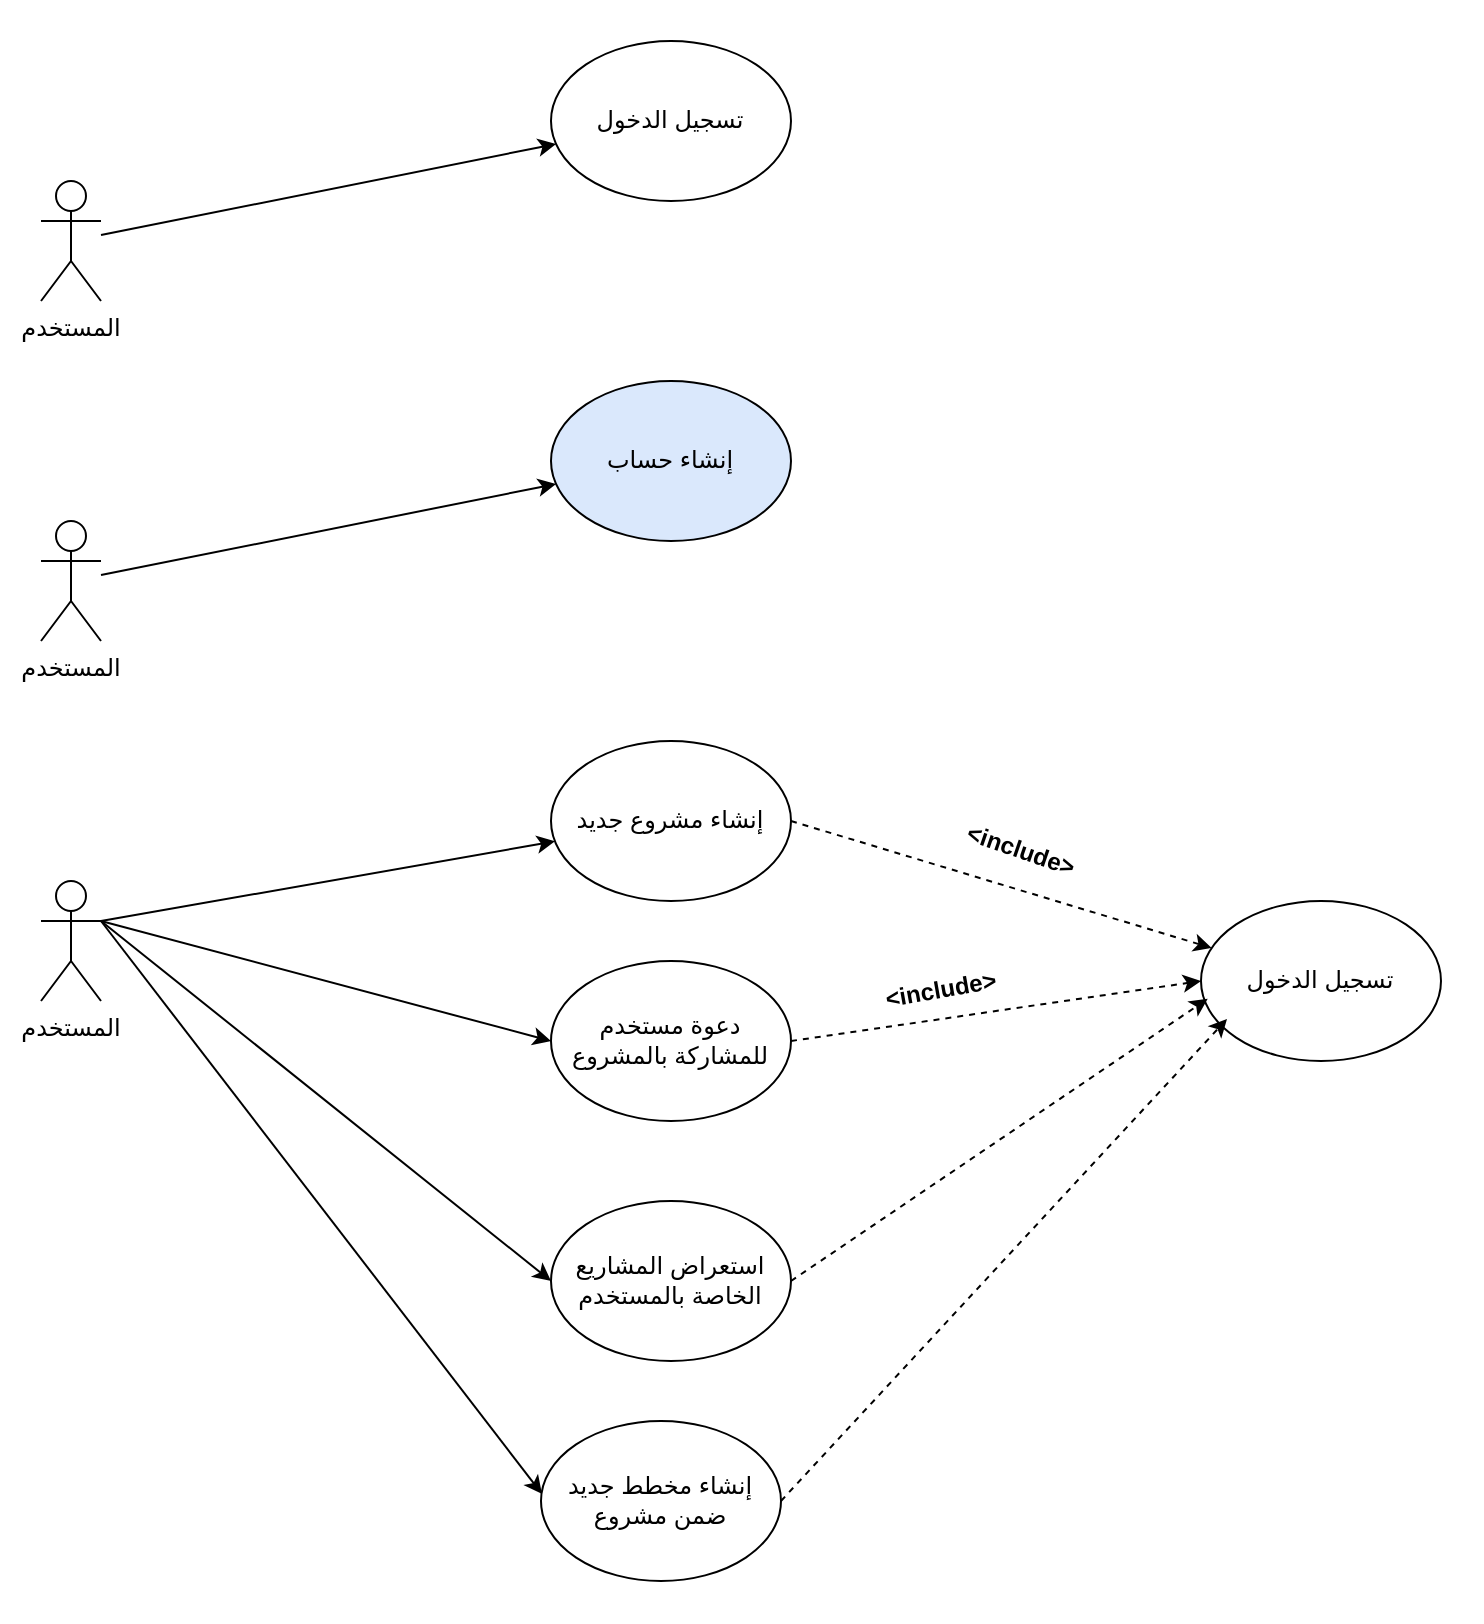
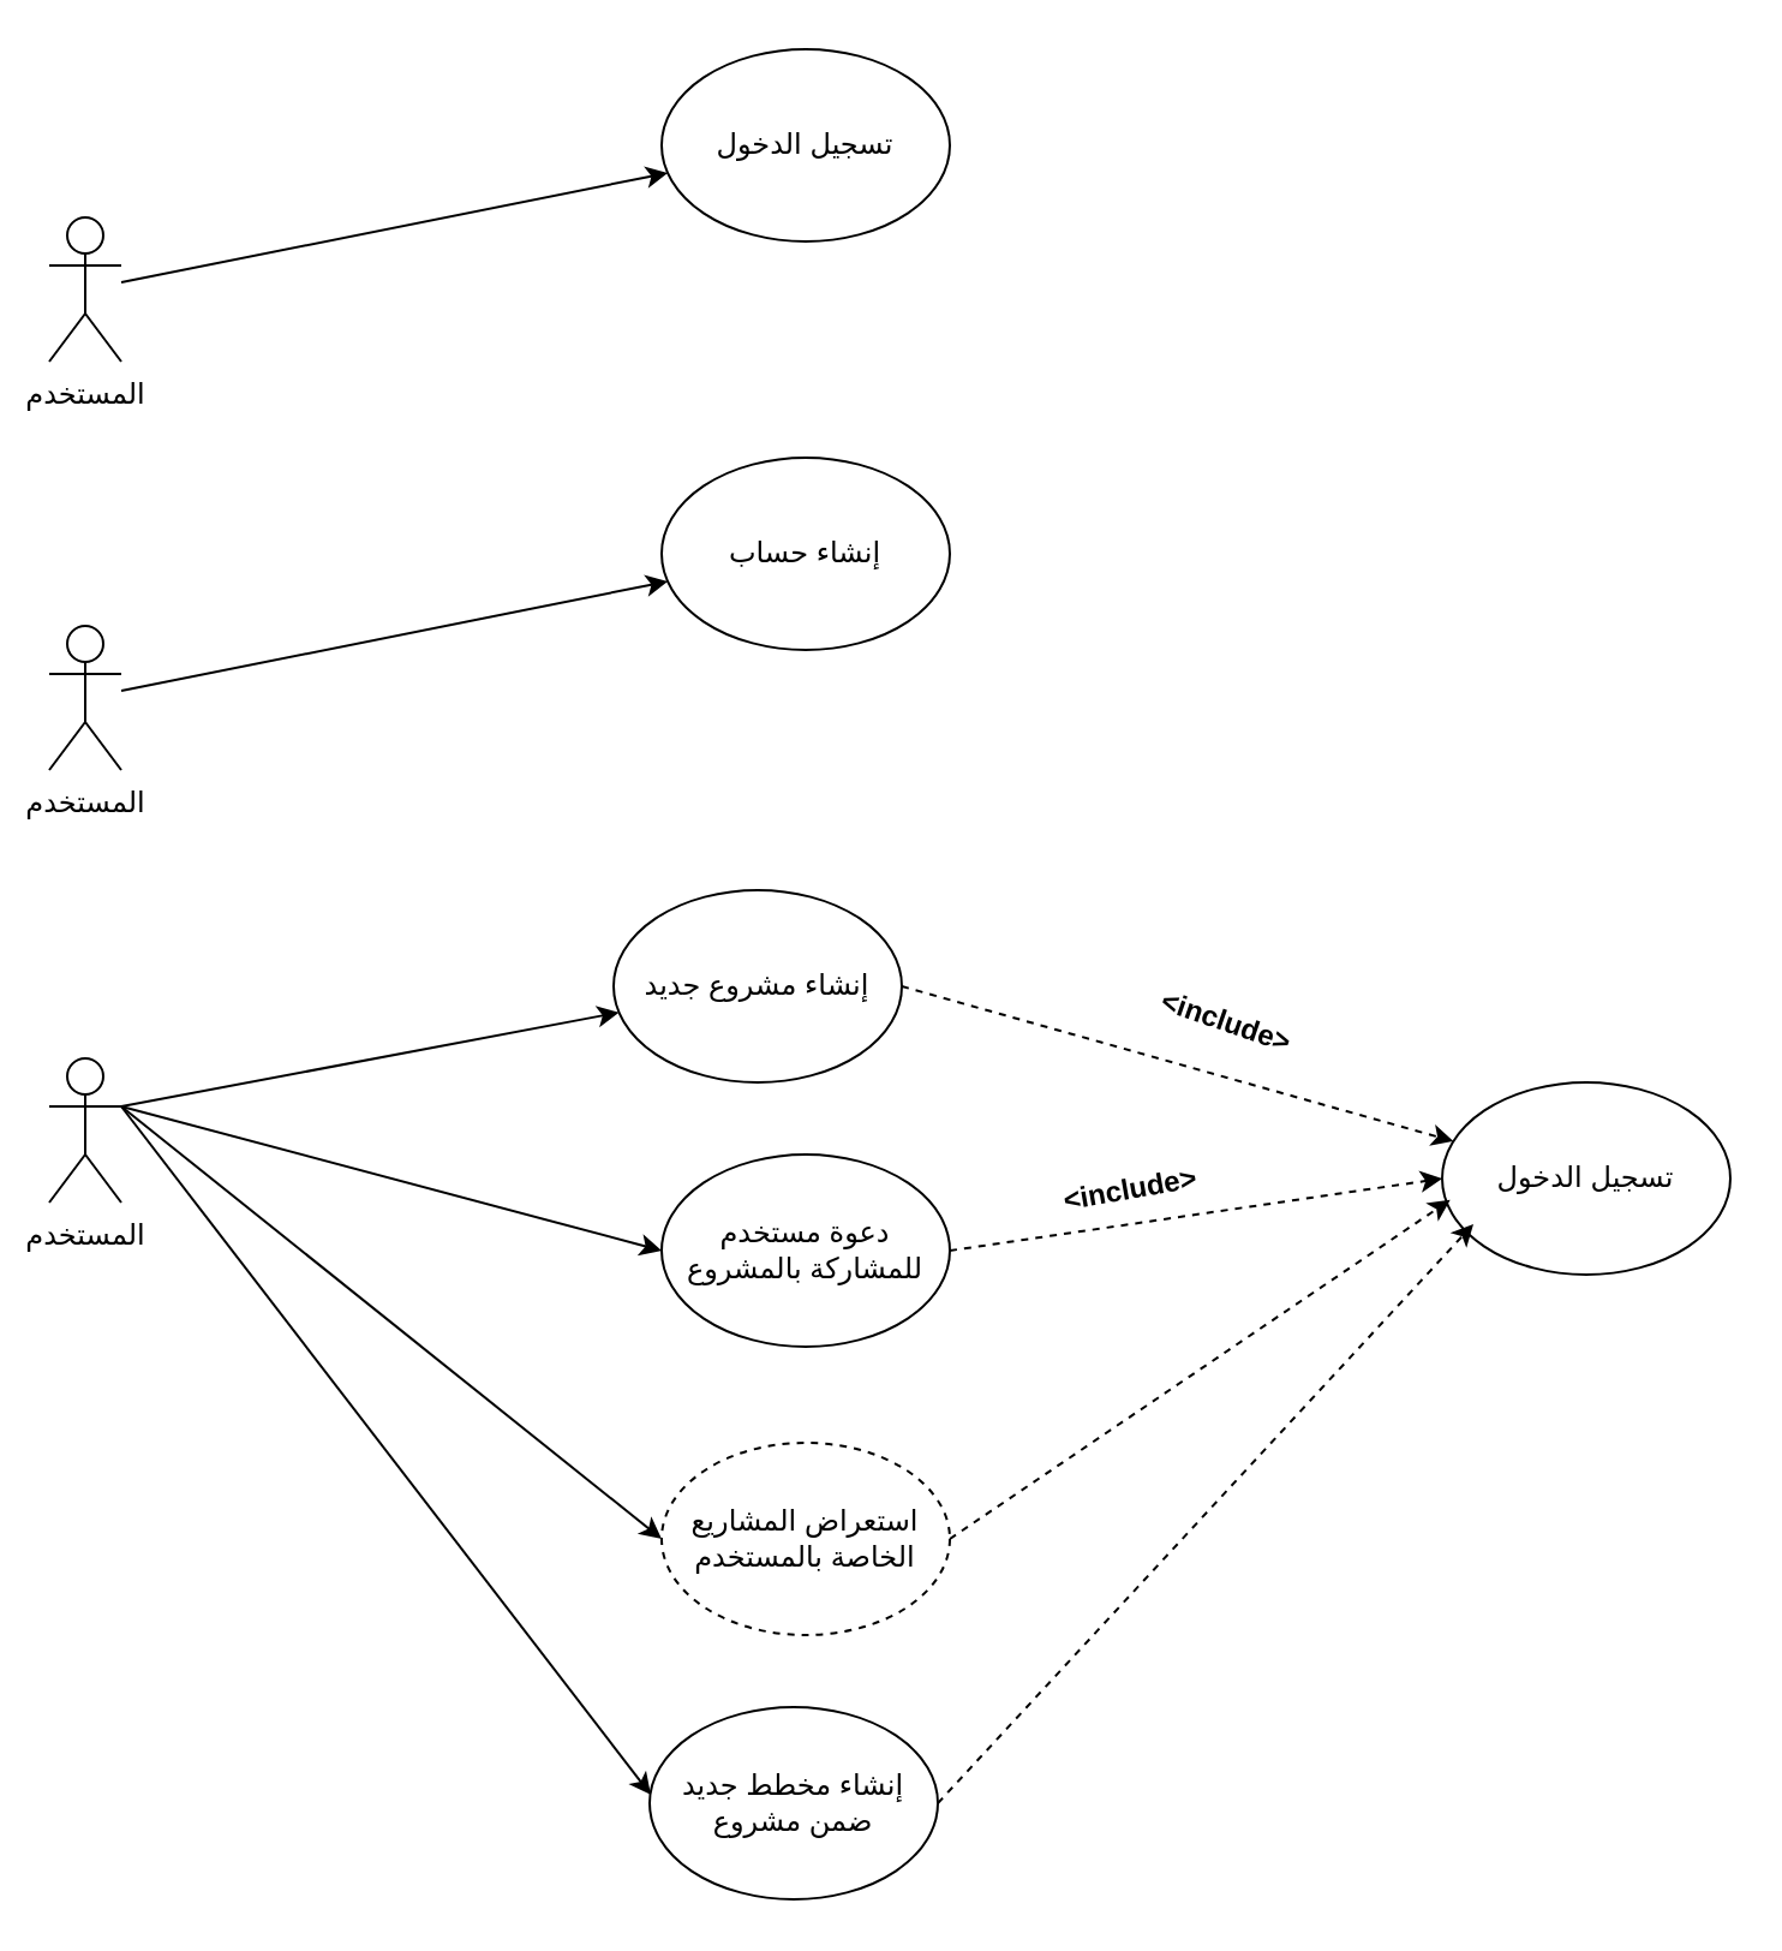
- <mxCell id="7" value="إنشاء حساب" style="ellipse;whiteSpace=wrap;html=1;fillColor=#dae8fc;" vertex="1" parent="1"><mxGeometry x="275" y="190" width="120" height="80" as="geometry" /></mxCell>
+ <mxCell id="7" value="إنشاء حساب" style="ellipse;whiteSpace=wrap;html=1;" vertex="1" parent="1"><mxGeometry x="275" y="190" width="120" height="80" as="geometry" /></mxCell>
- <mxCell id="11" value="إنشاء مشروع جديد" style="ellipse;whiteSpace=wrap;html=1;" vertex="1" parent="1"><mxGeometry x="275" y="370" width="120" height="80" as="geometry" /></mxCell>
+ <mxCell id="11" value="إنشاء مشروع جديد" style="ellipse;whiteSpace=wrap;html=1;" vertex="1" parent="1"><mxGeometry x="255" y="370" width="120" height="80" as="geometry" /></mxCell>
- <mxCell id="18" value="استعراض المشاريع الخاصة بالمستخدم" style="ellipse;whiteSpace=wrap;html=1;" vertex="1" parent="1"><mxGeometry x="275" y="600" width="120" height="80" as="geometry" /></mxCell>
+ <mxCell id="18" value="استعراض المشاريع الخاصة بالمستخدم" style="ellipse;whiteSpace=wrap;html=1;dashed=1;" vertex="1" parent="1"><mxGeometry x="275" y="600" width="120" height="80" as="geometry" /></mxCell>
